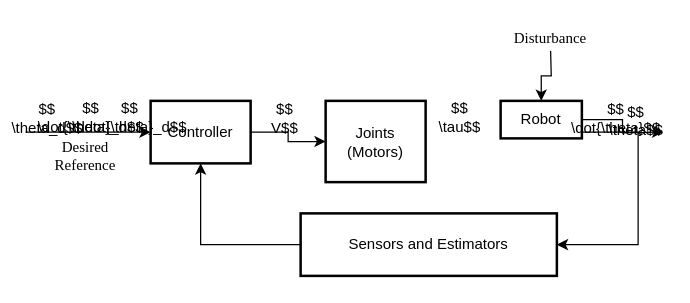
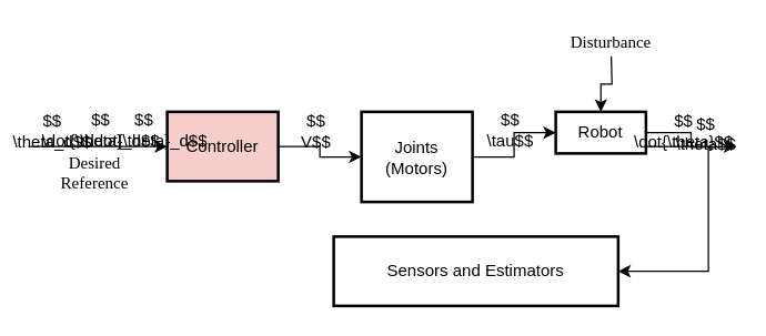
- <mxCell id="9" value="Controller" style="rounded=0;whiteSpace=wrap;html=1;strokeWidth=2;" vertex="1" parent="1"><mxGeometry x="120" y="80" width="80" height="50" as="geometry" /></mxCell>
+ <mxCell id="9" value="Controller" style="rounded=0;whiteSpace=wrap;html=1;strokeWidth=2;fillColor=#f8cecc;" vertex="1" parent="1"><mxGeometry x="120" y="80" width="80" height="50" as="geometry" /></mxCell>
+ <mxCell id="6" style="edgeStyle=orthogonalEdgeStyle;rounded=0;orthogonalLoop=1;jettySize=auto;html=1;exitX=1;exitY=0.5;exitDx=0;exitDy=0;entryX=0;entryY=0.5;entryDx=0;entryDy=0;" edge="1" parent="1" source="7" target="5"><mxGeometry relative="1" as="geometry" /></mxCell>
- <mxCell id="11" style="edgeStyle=orthogonalEdgeStyle;rounded=0;orthogonalLoop=1;jettySize=auto;html=1;exitX=0;exitY=0.5;exitDx=0;exitDy=0;entryX=0.5;entryY=1;entryDx=0;entryDy=0;" edge="1" parent="1" source="12" target="9"><mxGeometry relative="1" as="geometry" /></mxCell>
